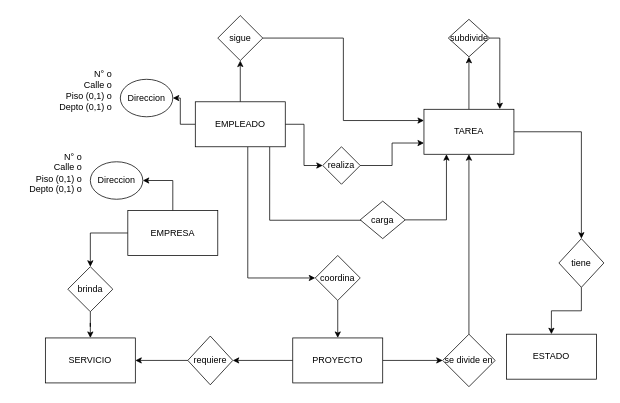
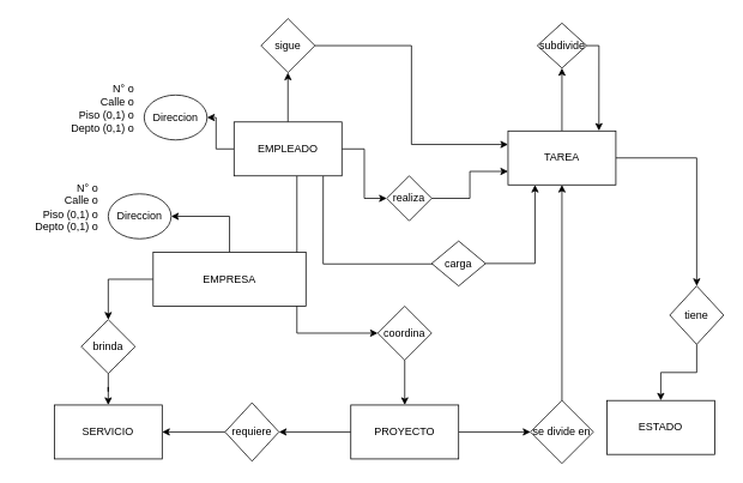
- <mxCell id="21" value="EMPRESA" style="whiteSpace=wrap;html=1;" vertex="1" parent="1"><mxGeometry x="170" y="280" width="120" height="60" as="geometry" /></mxCell>
+ <mxCell id="21" value="EMPRESA" style="whiteSpace=wrap;html=1;" vertex="1" parent="1"><mxGeometry x="170" y="280" width="170" height="60" as="geometry" /></mxCell>
